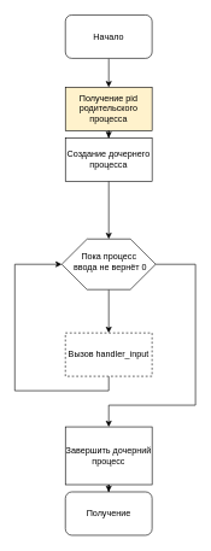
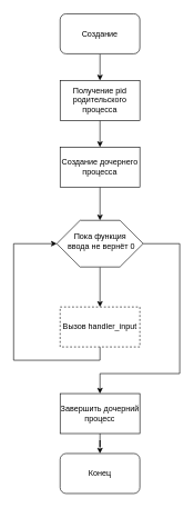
- <mxCell id="3" value="Начало" style="rounded=1;whiteSpace=wrap;html=1;" parent="1" vertex="1"><mxGeometry x="90" y="20" width="120" height="60" as="geometry" /></mxCell>
+ <mxCell id="3" value="Создание" style="rounded=1;whiteSpace=wrap;html=1;" parent="1" vertex="1"><mxGeometry x="90" y="20" width="120" height="60" as="geometry" /></mxCell>
- <mxCell id="5" value="Получение pid родительского процесса" style="rounded=0;whiteSpace=wrap;html=1;fillColor=#fff2cc;" parent="1" vertex="1"><mxGeometry x="90" y="120" width="120" height="60" as="geometry" /></mxCell>
+ <mxCell id="5" value="Получение pid родительского процесса" style="rounded=0;whiteSpace=wrap;html=1;" parent="1" vertex="1"><mxGeometry x="90" y="120" width="120" height="60" as="geometry" /></mxCell>
- <mxCell id="7" value="Создание дочернего процесса" style="rounded=0;whiteSpace=wrap;html=1;" parent="1" vertex="1"><mxGeometry x="90" y="190" width="120" height="60" as="geometry" /></mxCell>
+ <mxCell id="7" value="Создание дочернего процесса" style="rounded=0;whiteSpace=wrap;html=1;" parent="1" vertex="1"><mxGeometry x="90" y="220" width="120" height="60" as="geometry" /></mxCell>
- <mxCell id="11" value="Пока процесс&lt;br&gt;&amp;nbsp;ввода не вернёт 0" style="text;html=1;align=center;verticalAlign=middle;resizable=0;points=[];autosize=1;strokeColor=none;fillColor=none;" parent="1" vertex="1"><mxGeometry x="90" y="347" width="120" height="30" as="geometry" /></mxCell>
+ <mxCell id="11" value="Пока функция&lt;br&gt;&amp;nbsp;ввода не вернёт 0" style="text;html=1;align=center;verticalAlign=middle;resizable=0;points=[];autosize=1;strokeColor=none;fillColor=none;" parent="1" vertex="1"><mxGeometry x="90" y="347" width="120" height="30" as="geometry" /></mxCell>
- <mxCell id="13" value="Завершить дочерний процесс" style="rounded=0;whiteSpace=wrap;html=1;" parent="1" vertex="1"><mxGeometry x="90" y="590" width="120" height="80" as="geometry" /></mxCell>
+ <mxCell id="13" value="Завершить дочерний процесс" style="rounded=0;whiteSpace=wrap;html=1;" parent="1" vertex="1"><mxGeometry x="90" y="590" width="120" height="60" as="geometry" /></mxCell>
- <mxCell id="14" value="Получение" style="rounded=1;whiteSpace=wrap;html=1;" parent="1" vertex="1"><mxGeometry x="90" y="680" width="120" height="60" as="geometry" /></mxCell>
+ <mxCell id="14" value="Конец" style="rounded=1;whiteSpace=wrap;html=1;" parent="1" vertex="1"><mxGeometry x="90" y="680" width="120" height="60" as="geometry" /></mxCell>
